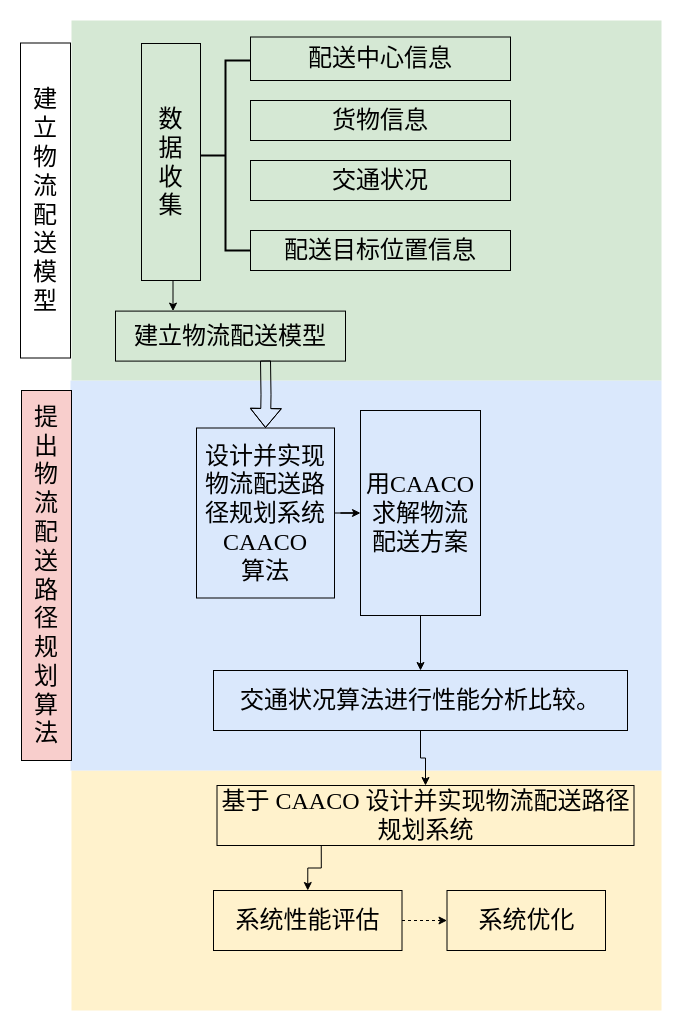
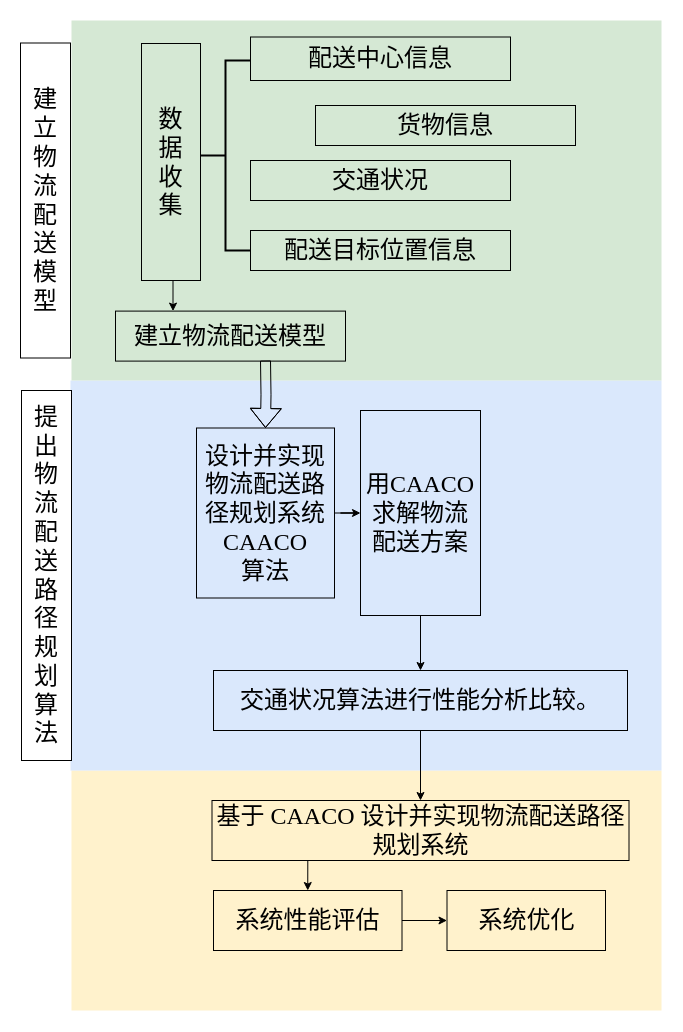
- <mxCell id="22" value="&lt;font face=&quot;宋体&quot;&gt;货物信息&lt;/font&gt;" style="rounded=0;whiteSpace=wrap;html=1;fontSize=24;fillColor=none;" vertex="1" parent="1"><mxGeometry x="250" y="100" width="260" height="40" as="geometry" /></mxCell>
+ <mxCell id="22" value="&lt;font face=&quot;宋体&quot;&gt;货物信息&lt;/font&gt;" style="rounded=0;whiteSpace=wrap;html=1;fontSize=24;fillColor=none;" vertex="1" parent="1"><mxGeometry x="315" y="105" width="260" height="40" as="geometry" /></mxCell>
- <mxCell id="19" value="&lt;font style=&quot;font-size: 24px;&quot;&gt;提&lt;br&gt;出&lt;br&gt;物&lt;br&gt;流&lt;br&gt;配&lt;br&gt;送&lt;br&gt;路&lt;br&gt;径&lt;br&gt;规&lt;br&gt;划&lt;br&gt;算&lt;br&gt;法&lt;br&gt;&lt;/font&gt;" style="rounded=0;whiteSpace=wrap;html=1;fontFamily=Times New Roman;fillColor=#f8cecc;" vertex="1" parent="1"><mxGeometry x="21" y="390" width="50" height="370" as="geometry" /></mxCell>
+ <mxCell id="19" value="&lt;font style=&quot;font-size: 24px;&quot;&gt;提&lt;br&gt;出&lt;br&gt;物&lt;br&gt;流&lt;br&gt;配&lt;br&gt;送&lt;br&gt;路&lt;br&gt;径&lt;br&gt;规&lt;br&gt;划&lt;br&gt;算&lt;br&gt;法&lt;br&gt;&lt;/font&gt;" style="rounded=0;whiteSpace=wrap;html=1;fontFamily=Times New Roman;" vertex="1" parent="1"><mxGeometry x="21" y="390" width="50" height="370" as="geometry" /></mxCell>
- <mxCell id="17" value="&lt;font face=&quot;宋体&quot;&gt;基于 CAACO 设计并实现物流配送路径规划系统&lt;/font&gt;" style="whiteSpace=wrap;html=1;fontSize=24;fillColor=none;rounded=0;" vertex="1" parent="1"><mxGeometry x="216.5" y="785" width="417" height="60" as="geometry" /></mxCell>
+ <mxCell id="17" value="&lt;font face=&quot;宋体&quot;&gt;基于 CAACO 设计并实现物流配送路径规划系统&lt;/font&gt;" style="whiteSpace=wrap;html=1;fontSize=24;fillColor=none;rounded=0;" vertex="1" parent="1"><mxGeometry x="211.5" y="800" width="417" height="60" as="geometry" /></mxCell>
- <mxCell id="25" style="edgeStyle=orthogonalEdgeStyle;rounded=0;orthogonalLoop=1;jettySize=auto;html=1;exitX=1;exitY=0.5;exitDx=0;exitDy=0;dashed=1;" edge="1" parent="1" source="26" target="27"><mxGeometry relative="1" as="geometry" /></mxCell>
+ <mxCell id="25" style="edgeStyle=orthogonalEdgeStyle;rounded=0;orthogonalLoop=1;jettySize=auto;html=1;exitX=1;exitY=0.5;exitDx=0;exitDy=0;" edge="1" parent="1" source="26" target="27"><mxGeometry relative="1" as="geometry" /></mxCell>
